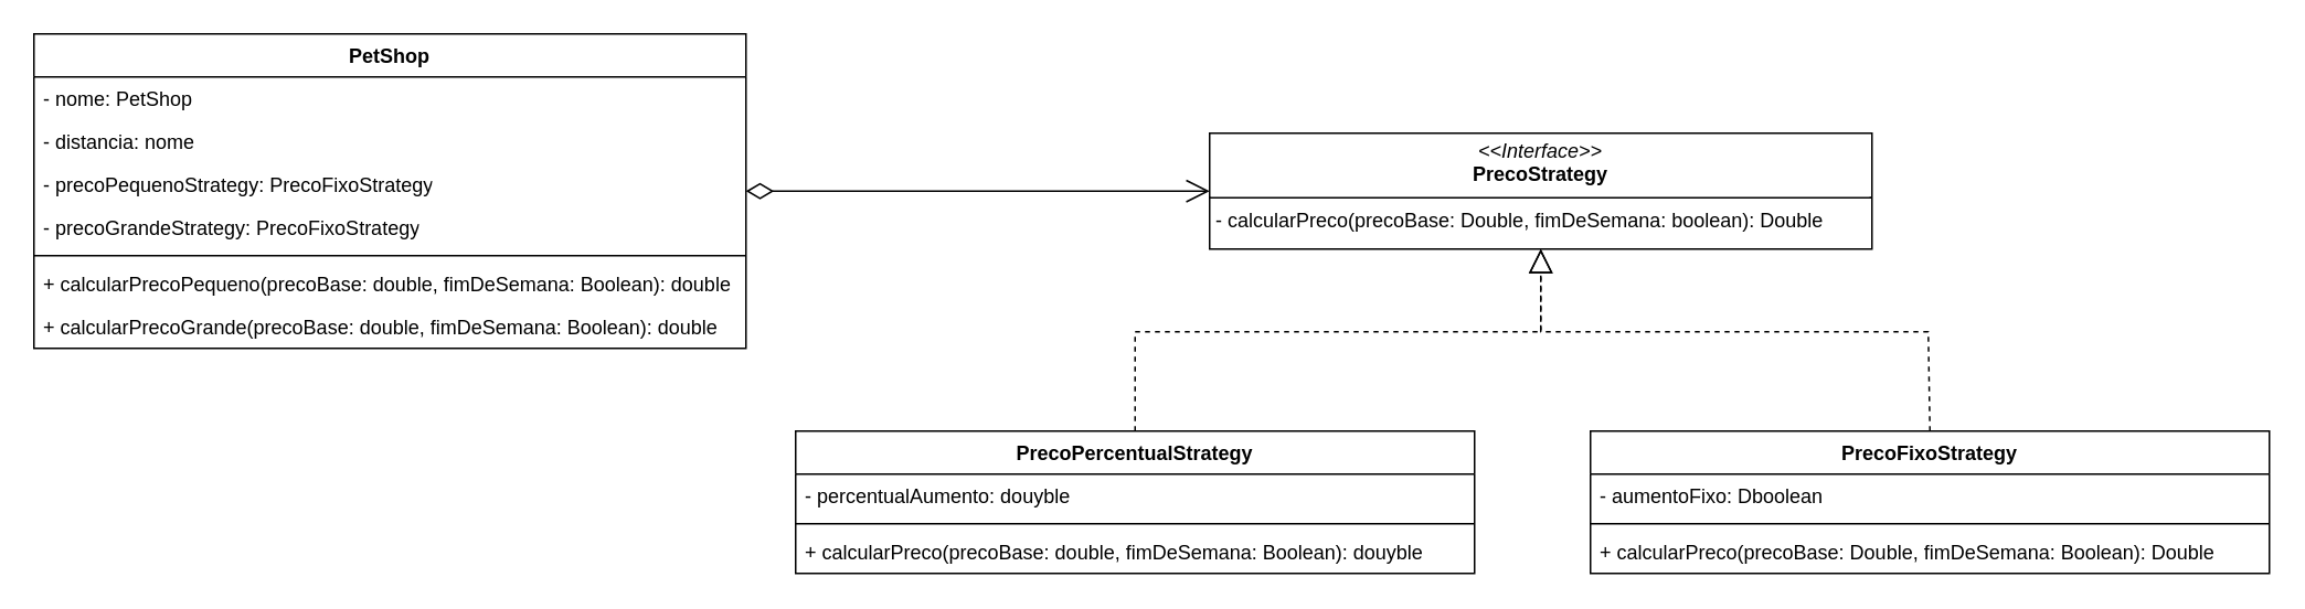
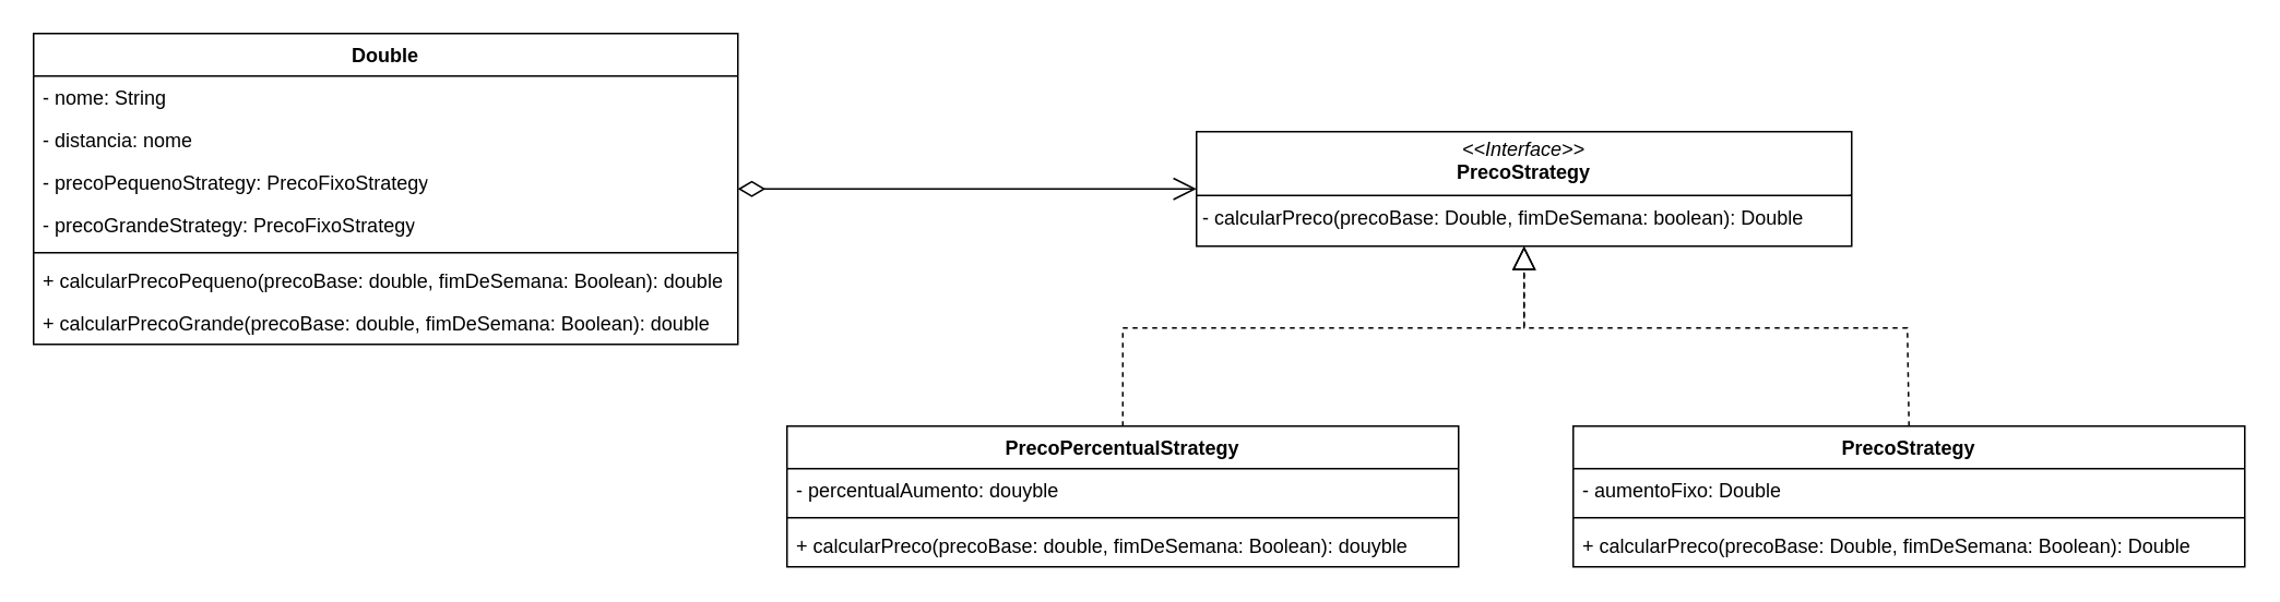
- <mxCell id="13" value="PetShop" style="swimlane;fontStyle=1;align=center;verticalAlign=top;childLayout=stackLayout;horizontal=1;startSize=26;horizontalStack=0;resizeParent=1;resizeParentMax=0;resizeLast=0;collapsible=1;marginBottom=0;whiteSpace=wrap;html=1;" vertex="1" parent="1"><mxGeometry x="20" y="20" width="430" height="190" as="geometry" /></mxCell>
+ <mxCell id="13" value="Double" style="swimlane;fontStyle=1;align=center;verticalAlign=top;childLayout=stackLayout;horizontal=1;startSize=26;horizontalStack=0;resizeParent=1;resizeParentMax=0;resizeLast=0;collapsible=1;marginBottom=0;whiteSpace=wrap;html=1;" vertex="1" parent="1"><mxGeometry x="20" y="20" width="430" height="190" as="geometry" /></mxCell>
- <mxCell id="14" value="- nome: PetShop" style="text;strokeColor=none;fillColor=none;align=left;verticalAlign=top;spacingLeft=4;spacingRight=4;overflow=hidden;rotatable=0;points=[[0,0.5],[1,0.5]];portConstraint=eastwest;whiteSpace=wrap;html=1;" vertex="1" parent="13"><mxGeometry y="26" width="430" height="26" as="geometry" /></mxCell>
+ <mxCell id="14" value="- nome: String" style="text;strokeColor=none;fillColor=none;align=left;verticalAlign=top;spacingLeft=4;spacingRight=4;overflow=hidden;rotatable=0;points=[[0,0.5],[1,0.5]];portConstraint=eastwest;whiteSpace=wrap;html=1;" vertex="1" parent="13"><mxGeometry y="26" width="430" height="26" as="geometry" /></mxCell>
- <mxCell id="7" value="PrecoFixoStrategy" style="swimlane;fontStyle=1;align=center;verticalAlign=top;childLayout=stackLayout;horizontal=1;startSize=26;horizontalStack=0;resizeParent=1;resizeParentMax=0;resizeLast=0;collapsible=1;marginBottom=0;whiteSpace=wrap;html=1;" vertex="1" parent="1"><mxGeometry x="960" y="260" width="410" height="86" as="geometry" /></mxCell>
+ <mxCell id="7" value="PrecoStrategy" style="swimlane;fontStyle=1;align=center;verticalAlign=top;childLayout=stackLayout;horizontal=1;startSize=26;horizontalStack=0;resizeParent=1;resizeParentMax=0;resizeLast=0;collapsible=1;marginBottom=0;whiteSpace=wrap;html=1;" vertex="1" parent="1"><mxGeometry x="960" y="260" width="410" height="86" as="geometry" /></mxCell>
- <mxCell id="8" value="&lt;span class=&quot;hljs-keyword&quot;&gt;-&lt;/span&gt;&amp;nbsp;aumentoFixo: D&lt;span class=&quot;hljs-type&quot;&gt;boolean&lt;/span&gt;" style="text;strokeColor=none;fillColor=none;align=left;verticalAlign=top;spacingLeft=4;spacingRight=4;overflow=hidden;rotatable=0;points=[[0,0.5],[1,0.5]];portConstraint=eastwest;whiteSpace=wrap;html=1;" vertex="1" parent="7"><mxGeometry y="26" width="410" height="26" as="geometry" /></mxCell>
+ <mxCell id="8" value="&lt;span class=&quot;hljs-keyword&quot;&gt;-&lt;/span&gt;&amp;nbsp;aumentoFixo: D&lt;span class=&quot;hljs-type&quot;&gt;ouble&lt;/span&gt;" style="text;strokeColor=none;fillColor=none;align=left;verticalAlign=top;spacingLeft=4;spacingRight=4;overflow=hidden;rotatable=0;points=[[0,0.5],[1,0.5]];portConstraint=eastwest;whiteSpace=wrap;html=1;" vertex="1" parent="7"><mxGeometry y="26" width="410" height="26" as="geometry" /></mxCell>
